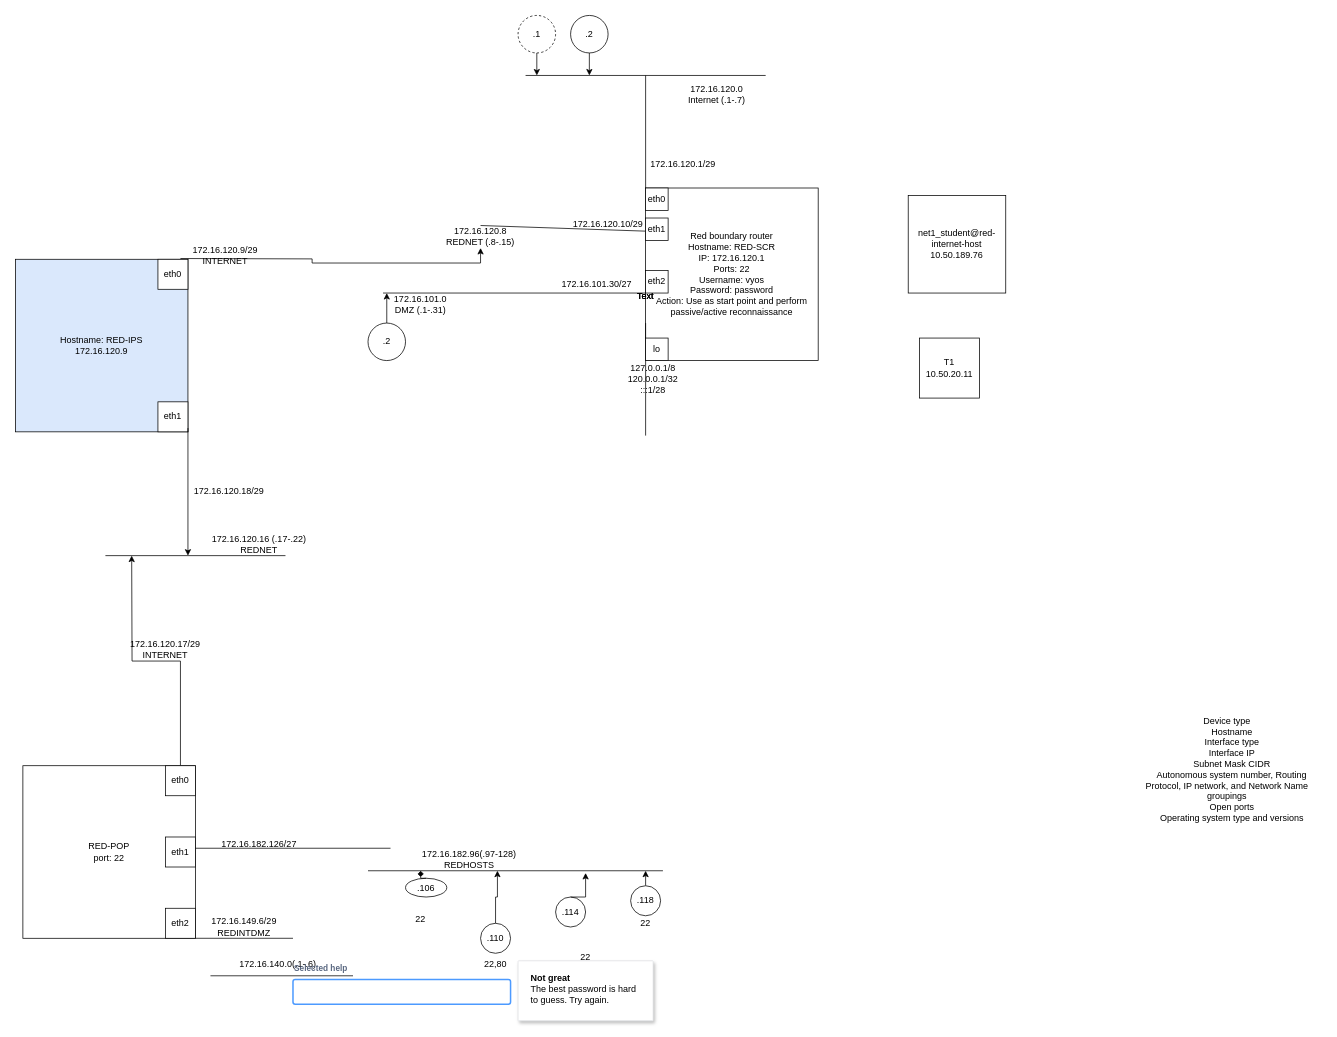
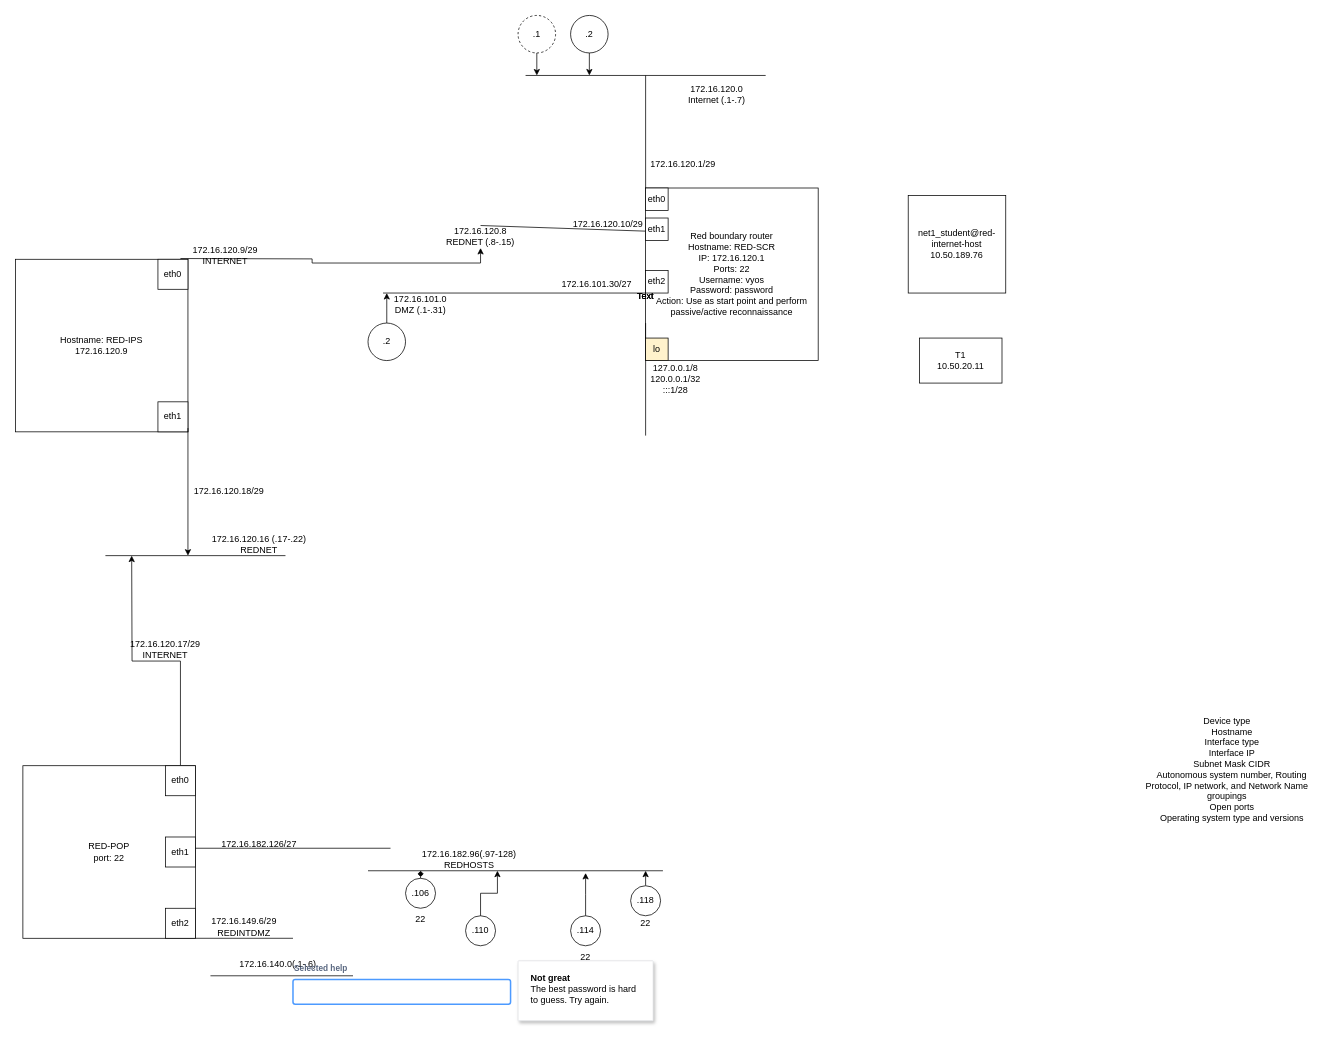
- <mxCell id="32" value="Hostname: RED-IPS&lt;div&gt;172.16.120.9&lt;/div&gt;" style="whiteSpace=wrap;html=1;aspect=fixed;fillColor=#dae8fc;" vertex="1" parent="1"><mxGeometry x="20" y="345" width="230" height="230" as="geometry" /></mxCell>
+ <mxCell id="32" value="Hostname: RED-IPS&lt;div&gt;172.16.120.9&lt;/div&gt;" style="whiteSpace=wrap;html=1;aspect=fixed;" vertex="1" parent="1"><mxGeometry x="20" y="345" width="230" height="230" as="geometry" /></mxCell>
- <mxCell id="14" value="lo" style="rounded=0;whiteSpace=wrap;html=1;" vertex="1" parent="1"><mxGeometry x="860" y="450" width="30" height="30" as="geometry" /></mxCell>
+ <mxCell id="14" value="lo" style="rounded=0;whiteSpace=wrap;html=1;fillColor=#fff2cc;" vertex="1" parent="1"><mxGeometry x="860" y="450" width="30" height="30" as="geometry" /></mxCell>
- <mxCell id="4" value="T1&lt;div&gt;10.50.20.11&lt;/div&gt;" style="whiteSpace=wrap;html=1;aspect=fixed;" vertex="1" parent="1"><mxGeometry x="1225" y="450" width="80" height="80" as="geometry" /></mxCell>
+ <mxCell id="4" value="T1&lt;div&gt;10.50.20.11&lt;/div&gt;" style="whiteSpace=wrap;html=1;aspect=fixed;" vertex="1" parent="1"><mxGeometry x="1225" y="450" width="110" height="60" as="geometry" /></mxCell>
- <mxCell id="13" value="127.0.0.1/8&lt;div&gt;120.0.0.1/32&lt;/div&gt;&lt;div&gt;:::1/28&lt;/div&gt;" style="text;html=1;align=center;verticalAlign=middle;whiteSpace=wrap;rounded=0;" vertex="1" parent="1"><mxGeometry x="840" y="490" width="60" height="30" as="geometry" /></mxCell>
+ <mxCell id="13" value="127.0.0.1/8&lt;div&gt;120.0.0.1/32&lt;/div&gt;&lt;div&gt;:::1/28&lt;/div&gt;" style="text;html=1;align=center;verticalAlign=middle;whiteSpace=wrap;rounded=0;" vertex="1" parent="1"><mxGeometry x="870" y="490" width="60" height="30" as="geometry" /></mxCell>
- <mxCell id="55" value=".106" style="ellipse;whiteSpace=wrap;html=1;aspect=fixed;" vertex="1" parent="1"><mxGeometry x="540" y="1170" width="55" height="25" as="geometry" /></mxCell>
+ <mxCell id="55" value=".106" style="ellipse;whiteSpace=wrap;html=1;aspect=fixed;" vertex="1" parent="1"><mxGeometry x="540" y="1170" width="40" height="40" as="geometry" /></mxCell>
- <mxCell id="57" value=".114" style="ellipse;whiteSpace=wrap;html=1;aspect=fixed;" vertex="1" parent="1"><mxGeometry x="740" y="1195" width="40" height="40" as="geometry" /></mxCell>
+ <mxCell id="57" value=".114" style="ellipse;whiteSpace=wrap;html=1;aspect=fixed;" vertex="1" parent="1"><mxGeometry x="760" y="1220" width="40" height="40" as="geometry" /></mxCell>
- <mxCell id="56" value=".110" style="ellipse;whiteSpace=wrap;html=1;aspect=fixed;" vertex="1" parent="1"><mxGeometry x="640" y="1230" width="40" height="40" as="geometry" /></mxCell>
+ <mxCell id="56" value=".110" style="ellipse;whiteSpace=wrap;html=1;aspect=fixed;" vertex="1" parent="1"><mxGeometry x="620" y="1220" width="40" height="40" as="geometry" /></mxCell>
- <mxCell id="64" value="22,80" style="text;html=1;align=center;verticalAlign=middle;whiteSpace=wrap;rounded=0;" vertex="1" parent="1"><mxGeometry x="630" y="1270" width="60" height="30" as="geometry" /></mxCell>
